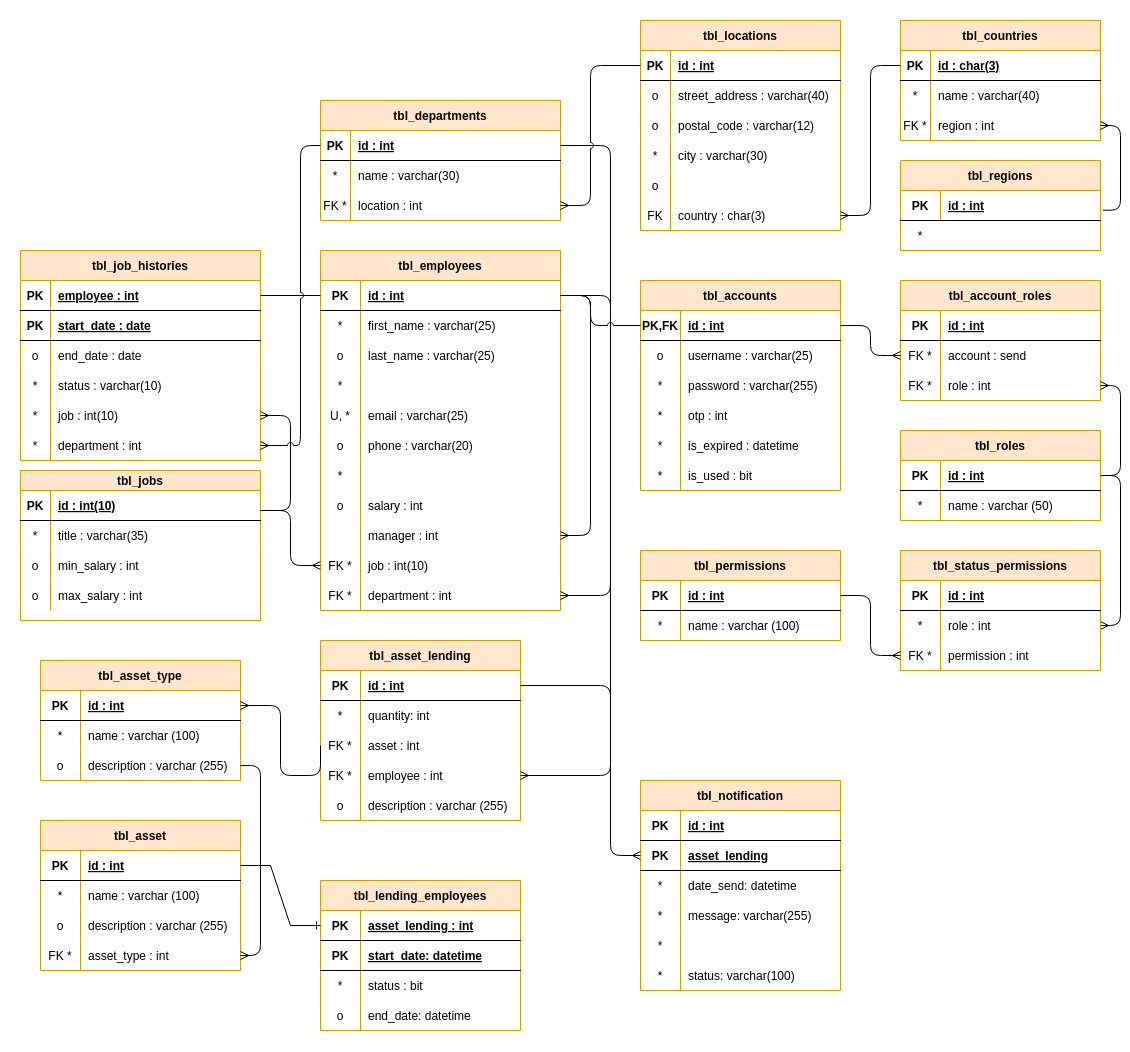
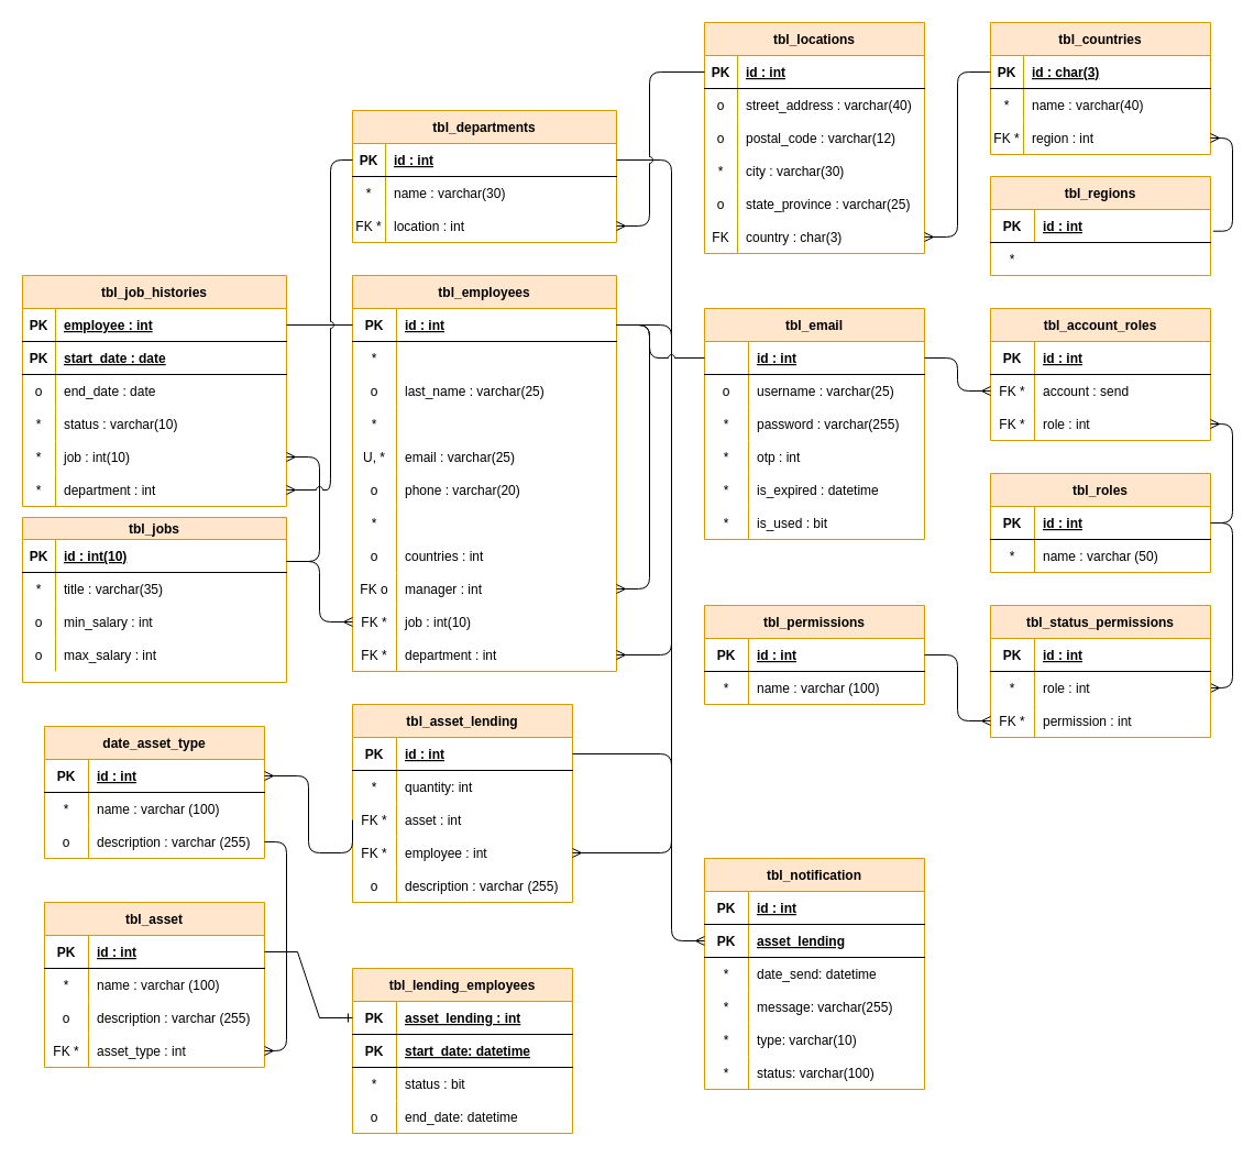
+ <mxCell id="76" value="state_province : varchar(25)" style="shape=partialRectangle;connectable=0;fillColor=none;top=0;left=0;bottom=0;right=0;align=left;spacingLeft=6;overflow=hidden;" vertex="1" parent="74"><mxGeometry x="30" width="170" height="30" as="geometry"><mxRectangle width="170" height="30" as="alternateBounds" /></mxGeometry></mxCell>
- <mxCell id="116" value="tbl_accounts" style="shape=table;startSize=30;container=1;collapsible=1;childLayout=tableLayout;fixedRows=1;rowLines=0;fontStyle=1;align=center;resizeLast=1;fillColor=#ffe6cc;strokeColor=#d79b00;" vertex="1" parent="1"><mxGeometry x="640" y="280" width="200" height="210" as="geometry" /></mxCell>
+ <mxCell id="116" value="tbl_email" style="shape=table;startSize=30;container=1;collapsible=1;childLayout=tableLayout;fixedRows=1;rowLines=0;fontStyle=1;align=center;resizeLast=1;fillColor=#ffe6cc;strokeColor=#d79b00;" vertex="1" parent="1"><mxGeometry x="640" y="280" width="200" height="210" as="geometry" /></mxCell>
- <mxCell id="8" value="first_name : varchar(25)" style="shape=partialRectangle;connectable=0;fillColor=none;top=0;left=0;bottom=0;right=0;align=left;spacingLeft=6;overflow=hidden;" vertex="1" parent="6"><mxGeometry x="40" width="200" height="30" as="geometry"><mxRectangle width="200" height="30" as="alternateBounds" /></mxGeometry></mxCell>
- <mxCell id="118" value="PK,FK" style="shape=partialRectangle;connectable=0;fillColor=none;top=0;left=0;bottom=0;right=0;fontStyle=1;overflow=hidden;" vertex="1" parent="117"><mxGeometry width="40" height="30" as="geometry"><mxRectangle width="40" height="30" as="alternateBounds" /></mxGeometry></mxCell>
- <mxCell id="24" value="salary : int" style="shape=partialRectangle;connectable=0;fillColor=none;top=0;left=0;bottom=0;right=0;align=left;spacingLeft=6;overflow=hidden;" vertex="1" parent="22"><mxGeometry x="40" width="200" height="30" as="geometry"><mxRectangle width="200" height="30" as="alternateBounds" /></mxGeometry></mxCell>
+ <mxCell id="24" value="countries : int" style="shape=partialRectangle;connectable=0;fillColor=none;top=0;left=0;bottom=0;right=0;align=left;spacingLeft=6;overflow=hidden;" vertex="1" parent="22"><mxGeometry x="40" width="200" height="30" as="geometry"><mxRectangle width="200" height="30" as="alternateBounds" /></mxGeometry></mxCell>
+ <mxCell id="26" value="FK o" style="shape=partialRectangle;connectable=0;fillColor=none;top=0;left=0;bottom=0;right=0;editable=1;overflow=hidden;" vertex="1" parent="25"><mxGeometry width="40" height="30" as="geometry"><mxRectangle width="40" height="30" as="alternateBounds" /></mxGeometry></mxCell>
- <mxCell id="179" value="tbl_asset_type" style="shape=table;startSize=30;container=1;collapsible=1;childLayout=tableLayout;fixedRows=1;rowLines=0;fontStyle=1;align=center;resizeLast=1;fillColor=#ffe6cc;strokeColor=#d79b00;" vertex="1" parent="1"><mxGeometry x="40" y="660" width="200" height="120" as="geometry" /></mxCell>
+ <mxCell id="179" value="date_asset_type" style="shape=table;startSize=30;container=1;collapsible=1;childLayout=tableLayout;fixedRows=1;rowLines=0;fontStyle=1;align=center;resizeLast=1;fillColor=#ffe6cc;strokeColor=#d79b00;" vertex="1" parent="1"><mxGeometry x="40" y="660" width="200" height="120" as="geometry" /></mxCell>
+ <mxCell id="250" value="type: varchar(10)" style="shape=partialRectangle;connectable=0;fillColor=none;top=0;left=0;bottom=0;right=0;align=left;spacingLeft=6;overflow=hidden;" vertex="1" parent="248"><mxGeometry x="40" width="160" height="30" as="geometry"><mxRectangle width="160" height="30" as="alternateBounds" /></mxGeometry></mxCell>
